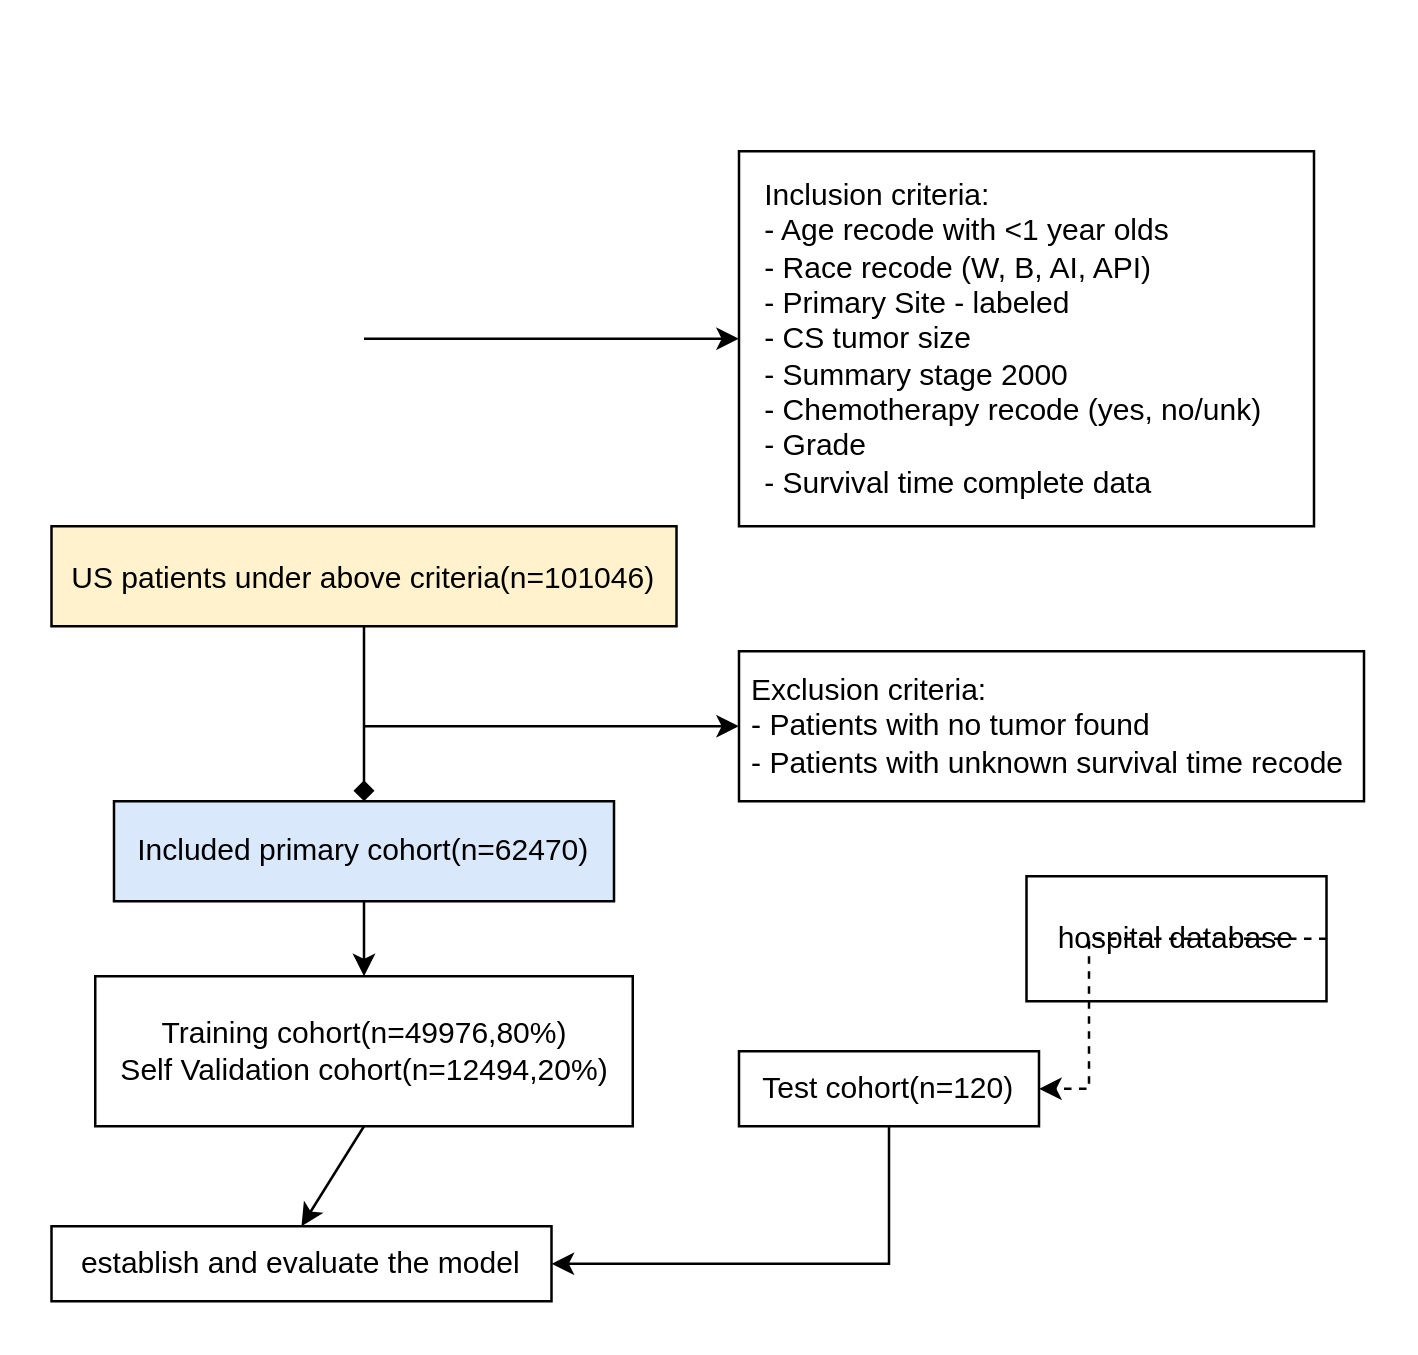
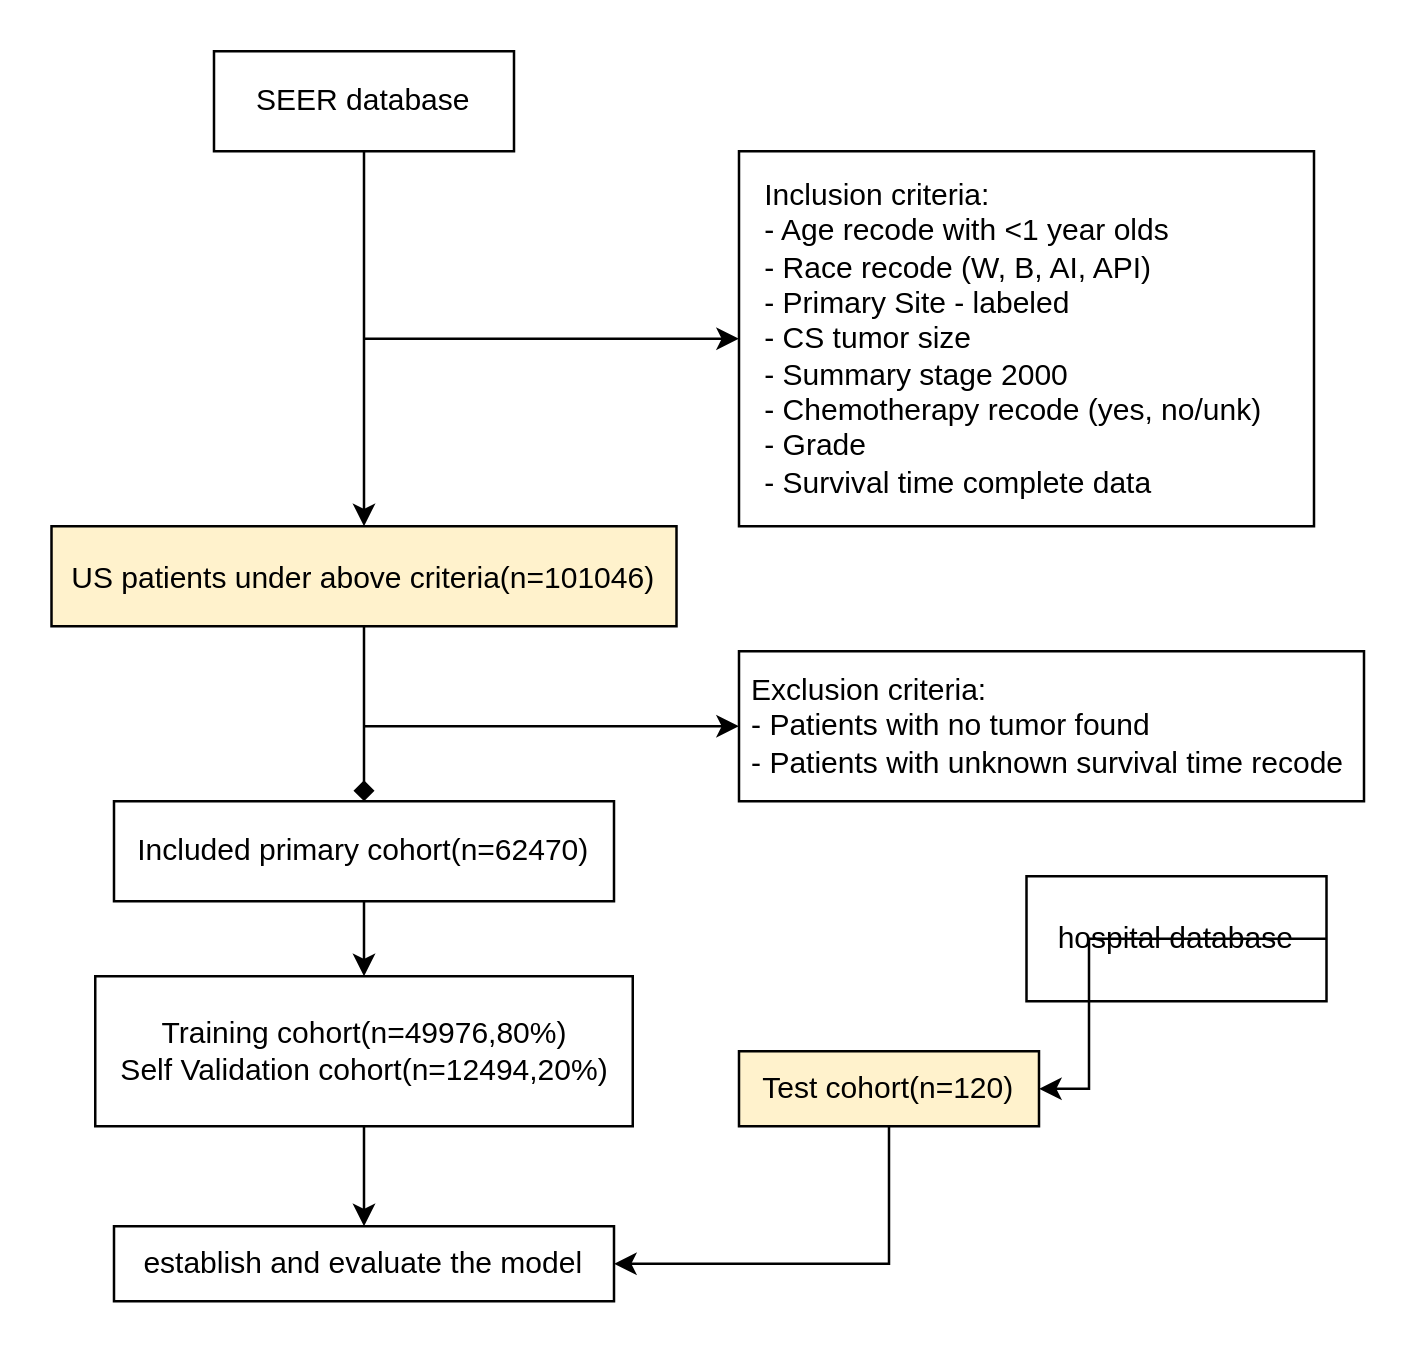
+ <mxCell id="6" value="&lt;div&gt;SEER database&lt;/div&gt;" style="rounded=0;whiteSpace=wrap;html=1;" vertex="1" parent="1"><mxGeometry x="85" y="20" width="120" height="40" as="geometry" /></mxCell>
+ <mxCell id="9" value="" style="endArrow=classic;html=1;rounded=0;entryX=0.5;entryY=0;entryDx=0;entryDy=0;exitX=0.5;exitY=1;exitDx=0;exitDy=0;" edge="1" parent="1" source="6" target="8"><mxGeometry width="50" height="50" relative="1" as="geometry"><mxPoint x="105" y="160" as="sourcePoint" /><mxPoint x="155" y="110" as="targetPoint" /></mxGeometry></mxCell>
- <mxCell id="11" value="Included primary cohort(n=62470)" style="rounded=0;whiteSpace=wrap;html=1;fillColor=#dae8fc;" vertex="1" parent="1"><mxGeometry x="45" y="320" width="200" height="40" as="geometry" /></mxCell>
+ <mxCell id="11" value="Included primary cohort(n=62470)" style="rounded=0;whiteSpace=wrap;html=1;" vertex="1" parent="1"><mxGeometry x="45" y="320" width="200" height="40" as="geometry" /></mxCell>
- <mxCell id="22" value="" style="endArrow=classic;html=1;rounded=0;exitX=1;exitY=0.5;exitDx=0;exitDy=0;entryX=1;entryY=0.5;entryDx=0;entryDy=0;dashed=1;" edge="1" parent="1" source="21" target="19"><mxGeometry width="50" height="50" relative="1" as="geometry"><mxPoint x="455" y="390" as="sourcePoint" /><mxPoint x="475" y="440" as="targetPoint" /><Array as="points"><mxPoint x="435" y="375" /><mxPoint x="435" y="435" /></Array></mxGeometry></mxCell>
+ <mxCell id="22" value="" style="endArrow=classic;html=1;rounded=0;exitX=1;exitY=0.5;exitDx=0;exitDy=0;entryX=1;entryY=0.5;entryDx=0;entryDy=0;" edge="1" parent="1" source="21" target="19"><mxGeometry width="50" height="50" relative="1" as="geometry"><mxPoint x="455" y="390" as="sourcePoint" /><mxPoint x="475" y="440" as="targetPoint" /><Array as="points"><mxPoint x="435" y="375" /><mxPoint x="435" y="435" /></Array></mxGeometry></mxCell>
- <mxCell id="19" value="&lt;div&gt;Test cohort(n=120)&lt;/div&gt;" style="rounded=0;whiteSpace=wrap;html=1;" vertex="1" parent="1"><mxGeometry x="295" y="420" width="120" height="30" as="geometry" /></mxCell>
+ <mxCell id="19" value="&lt;div&gt;Test cohort(n=120)&lt;/div&gt;" style="rounded=0;whiteSpace=wrap;html=1;fillColor=#fff2cc;" vertex="1" parent="1"><mxGeometry x="295" y="420" width="120" height="30" as="geometry" /></mxCell>
- <mxCell id="17" value="establish and evaluate the model" style="rounded=0;whiteSpace=wrap;html=1;" vertex="1" parent="1"><mxGeometry x="20" y="490" width="200" height="30" as="geometry" /></mxCell>
+ <mxCell id="17" value="establish and evaluate the model" style="rounded=0;whiteSpace=wrap;html=1;" vertex="1" parent="1"><mxGeometry x="45" y="490" width="200" height="30" as="geometry" /></mxCell>
